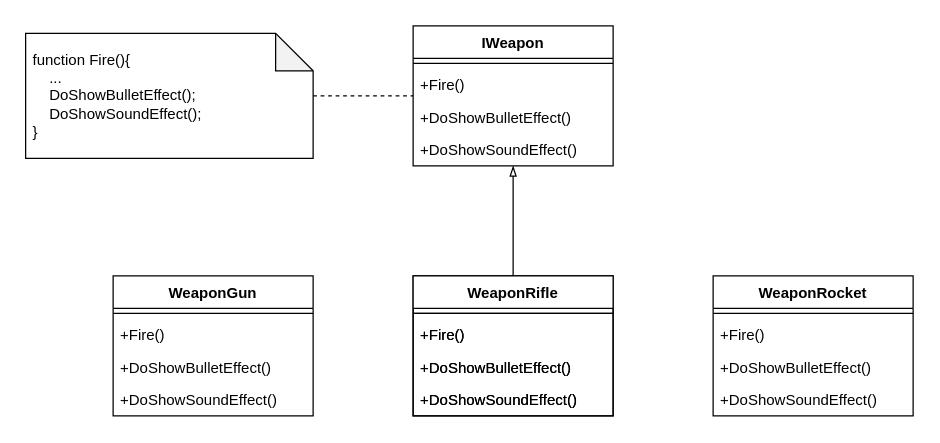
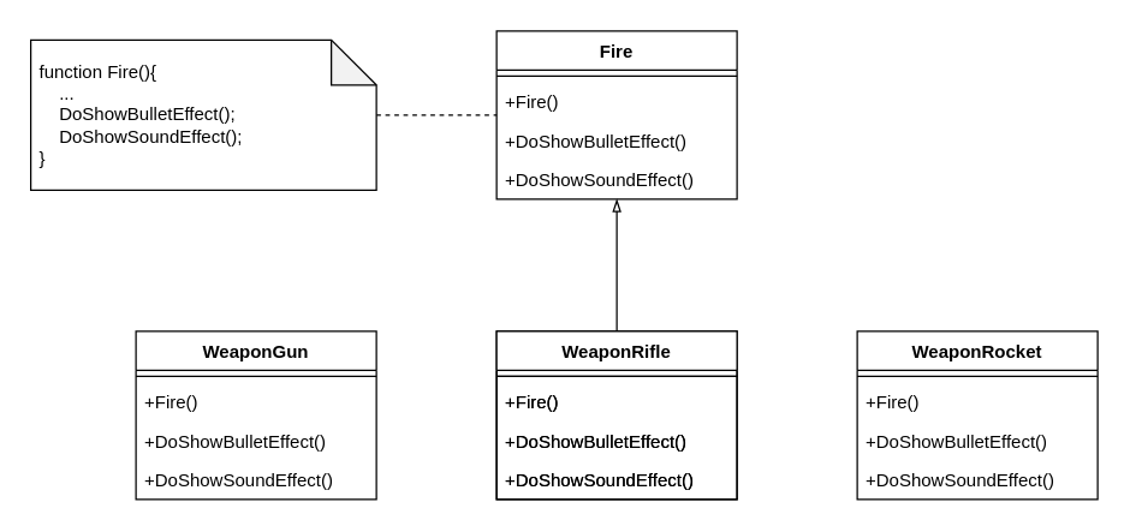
- <mxCell id="2" value="IWeapon" style="swimlane;fontStyle=1;align=center;verticalAlign=top;childLayout=stackLayout;horizontal=1;startSize=26;horizontalStack=0;resizeParent=1;resizeParentMax=0;resizeLast=0;collapsible=1;marginBottom=0;whiteSpace=wrap;html=1;" vertex="1" parent="1"><mxGeometry x="330" y="20" width="160" height="112" as="geometry" /></mxCell>
+ <mxCell id="2" value="Fire" style="swimlane;fontStyle=1;align=center;verticalAlign=top;childLayout=stackLayout;horizontal=1;startSize=26;horizontalStack=0;resizeParent=1;resizeParentMax=0;resizeLast=0;collapsible=1;marginBottom=0;whiteSpace=wrap;html=1;" vertex="1" parent="1"><mxGeometry x="330" y="20" width="160" height="112" as="geometry" /></mxCell>
